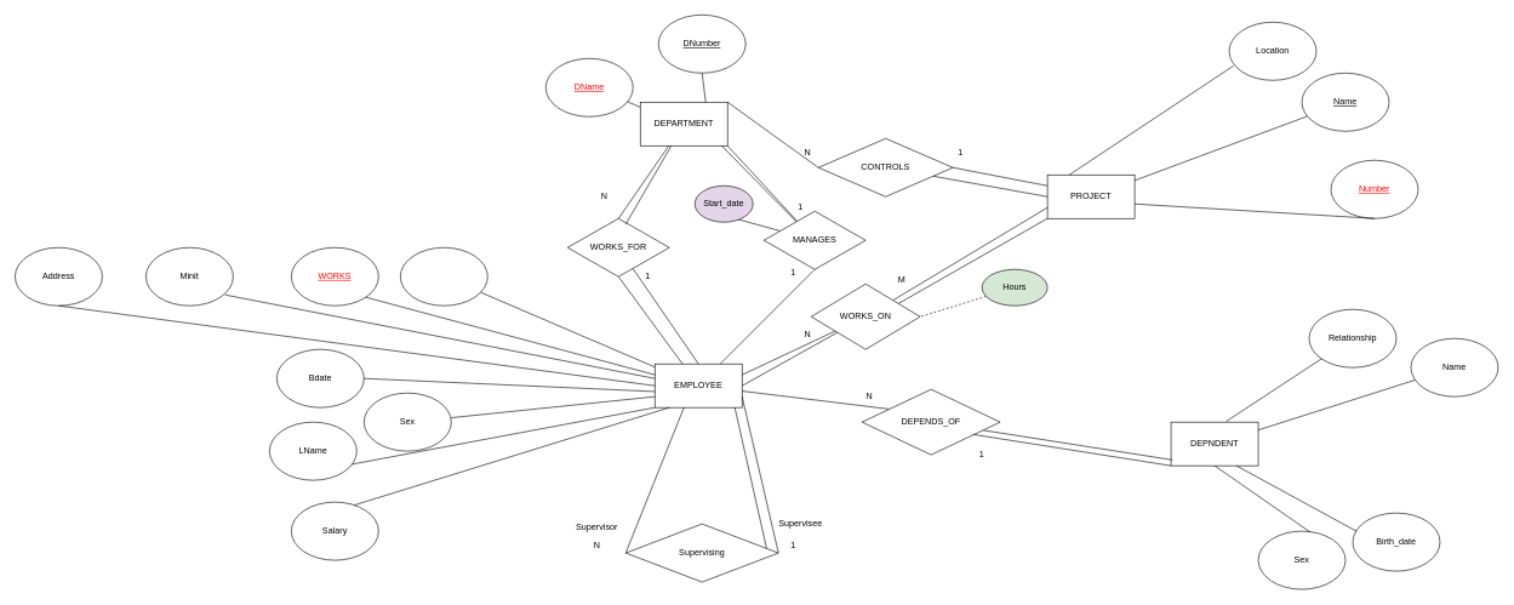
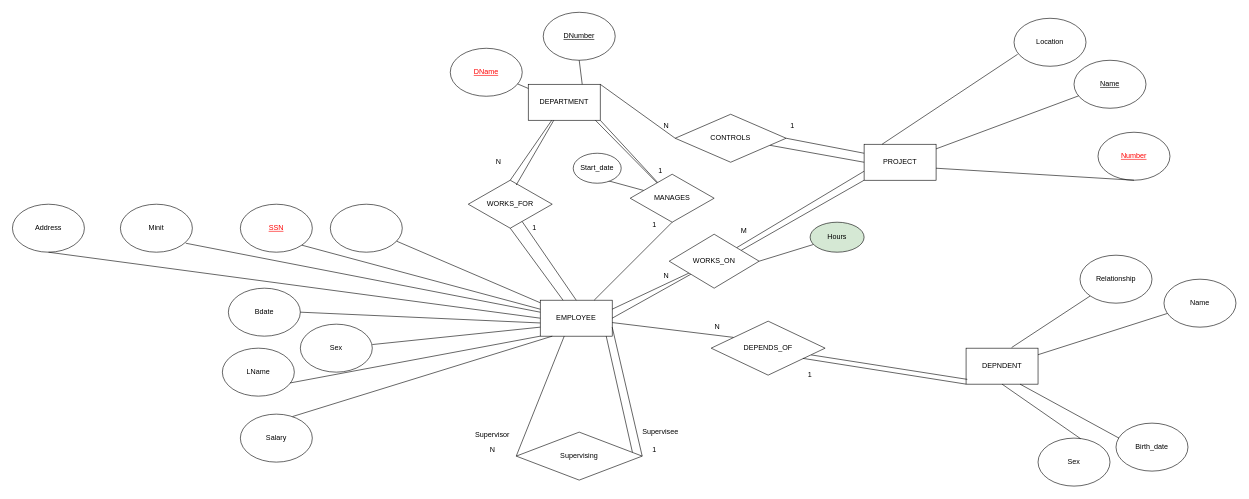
- <mxCell id="125" value="Start_date" style="ellipse;whiteSpace=wrap;html=1;fillColor=#e1d5e7;" parent="1" vertex="1"><mxGeometry x="955" y="255" width="80" height="50" as="geometry" /></mxCell>
+ <mxCell id="125" value="Start_date" style="ellipse;whiteSpace=wrap;html=1;" parent="1" vertex="1"><mxGeometry x="955" y="255" width="80" height="50" as="geometry" /></mxCell>
- <mxCell id="36" value="&lt;font color=&quot;#FF0000&quot;&gt;&lt;u&gt;WORKS&lt;/u&gt;&lt;/font&gt;" style="text;html=1;strokeColor=none;fillColor=none;align=center;verticalAlign=middle;whiteSpace=wrap;rounded=0;labelBorderColor=none;" parent="34" vertex="1"><mxGeometry x="30" y="25" width="60" height="30" as="geometry" /></mxCell>
+ <mxCell id="36" value="&lt;font color=&quot;#FF0000&quot;&gt;&lt;u&gt;SSN&lt;/u&gt;&lt;/font&gt;" style="text;html=1;strokeColor=none;fillColor=none;align=center;verticalAlign=middle;whiteSpace=wrap;rounded=0;labelBorderColor=none;" parent="34" vertex="1"><mxGeometry x="30" y="25" width="60" height="30" as="geometry" /></mxCell>
- <mxCell id="126" style="edgeStyle=none;rounded=0;orthogonalLoop=1;jettySize=auto;html=1;entryX=1;entryY=0.5;entryDx=0;entryDy=0;endArrow=none;endFill=0;dashed=1;" parent="1" source="127" target="94" edge="1"><mxGeometry relative="1" as="geometry" /></mxCell>
+ <mxCell id="126" style="edgeStyle=none;rounded=0;orthogonalLoop=1;jettySize=auto;html=1;entryX=1;entryY=0.5;entryDx=0;entryDy=0;endArrow=none;endFill=0;" parent="1" source="127" target="94" edge="1"><mxGeometry relative="1" as="geometry" /></mxCell>
